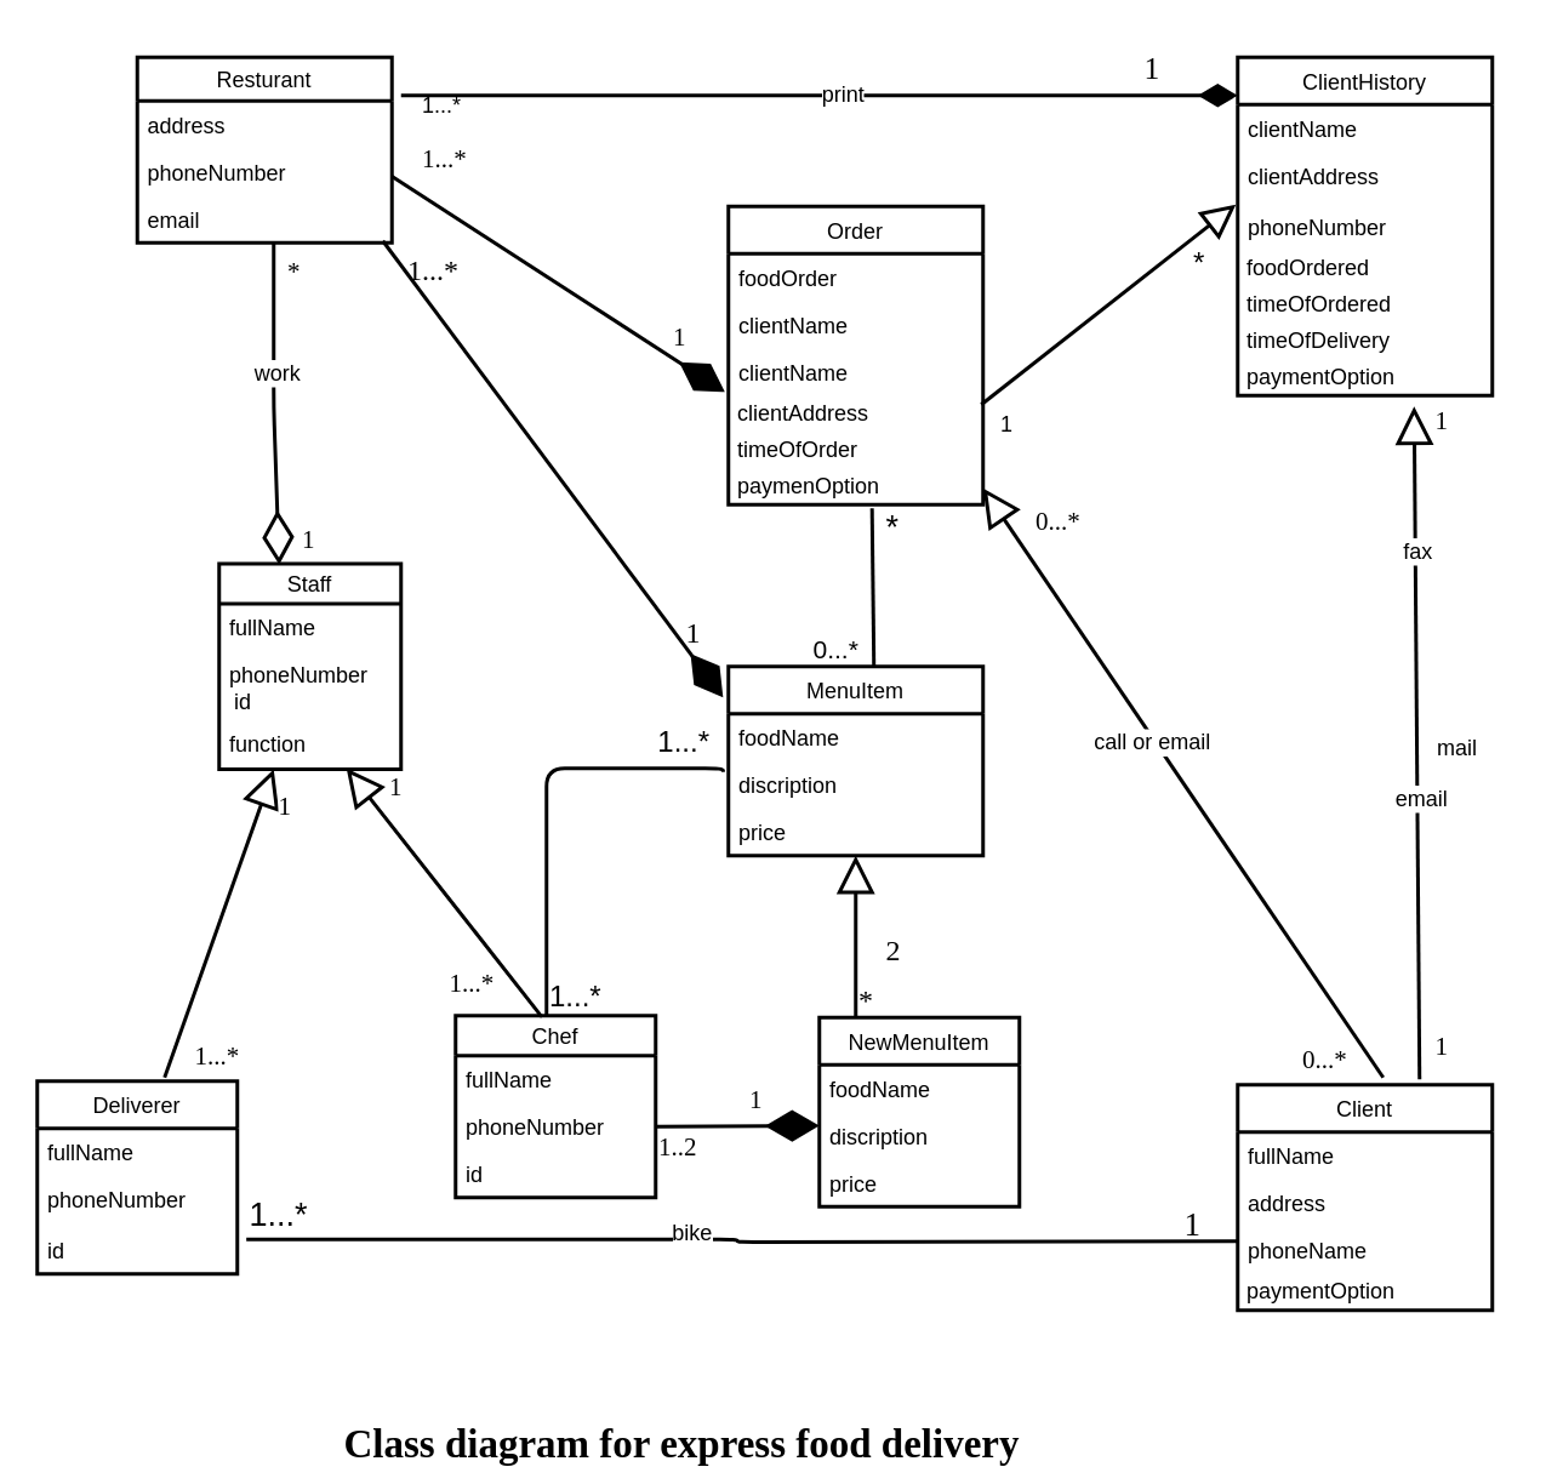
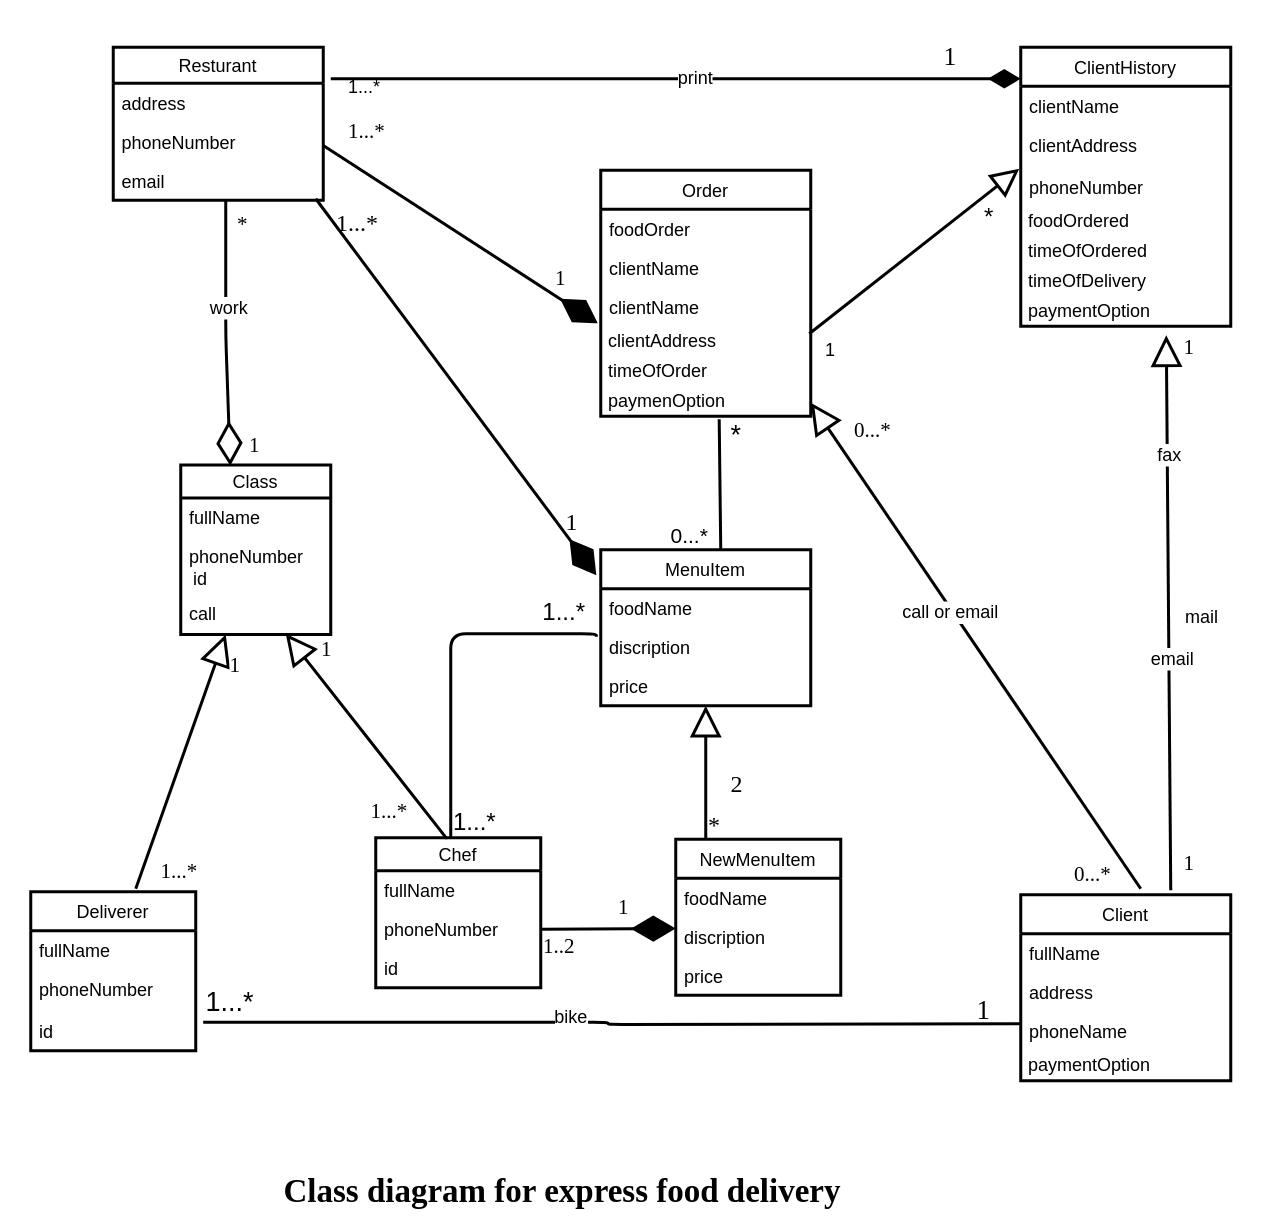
- <mxCell id="6" value="Staff" style="swimlane;fontStyle=0;childLayout=stackLayout;horizontal=1;startSize=22;fillColor=none;horizontalStack=0;resizeParent=1;resizeParentMax=0;resizeLast=0;collapsible=1;marginBottom=0;strokeWidth=2;" parent="1" vertex="1"><mxGeometry x="120" y="309.5" width="100" height="113" as="geometry" /></mxCell>
+ <mxCell id="6" value="Class" style="swimlane;fontStyle=0;childLayout=stackLayout;horizontal=1;startSize=22;fillColor=none;horizontalStack=0;resizeParent=1;resizeParentMax=0;resizeLast=0;collapsible=1;marginBottom=0;strokeWidth=2;" parent="1" vertex="1"><mxGeometry x="120" y="309.5" width="100" height="113" as="geometry" /></mxCell>
- <mxCell id="10" value="function" style="text;strokeColor=none;fillColor=none;align=left;verticalAlign=top;spacingLeft=4;spacingRight=4;overflow=hidden;rotatable=0;points=[[0,0.5],[1,0.5]];portConstraint=eastwest;" parent="6" vertex="1"><mxGeometry y="86" width="100" height="27" as="geometry" /></mxCell>
+ <mxCell id="10" value="call" style="text;strokeColor=none;fillColor=none;align=left;verticalAlign=top;spacingLeft=4;spacingRight=4;overflow=hidden;rotatable=0;points=[[0,0.5],[1,0.5]];portConstraint=eastwest;" parent="6" vertex="1"><mxGeometry y="86" width="100" height="27" as="geometry" /></mxCell>
